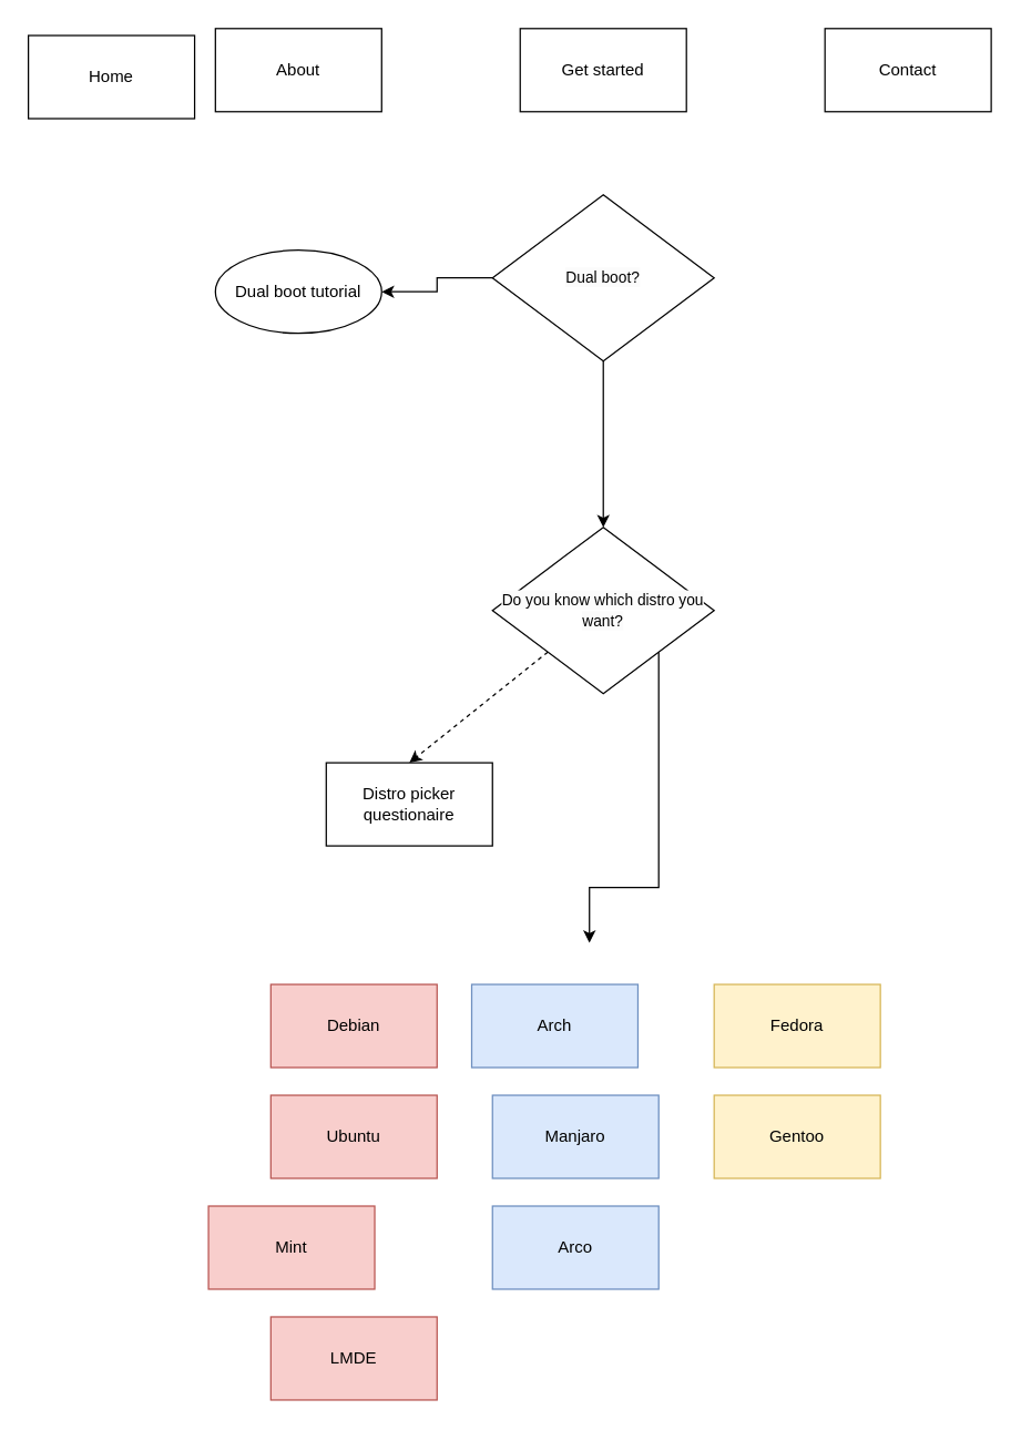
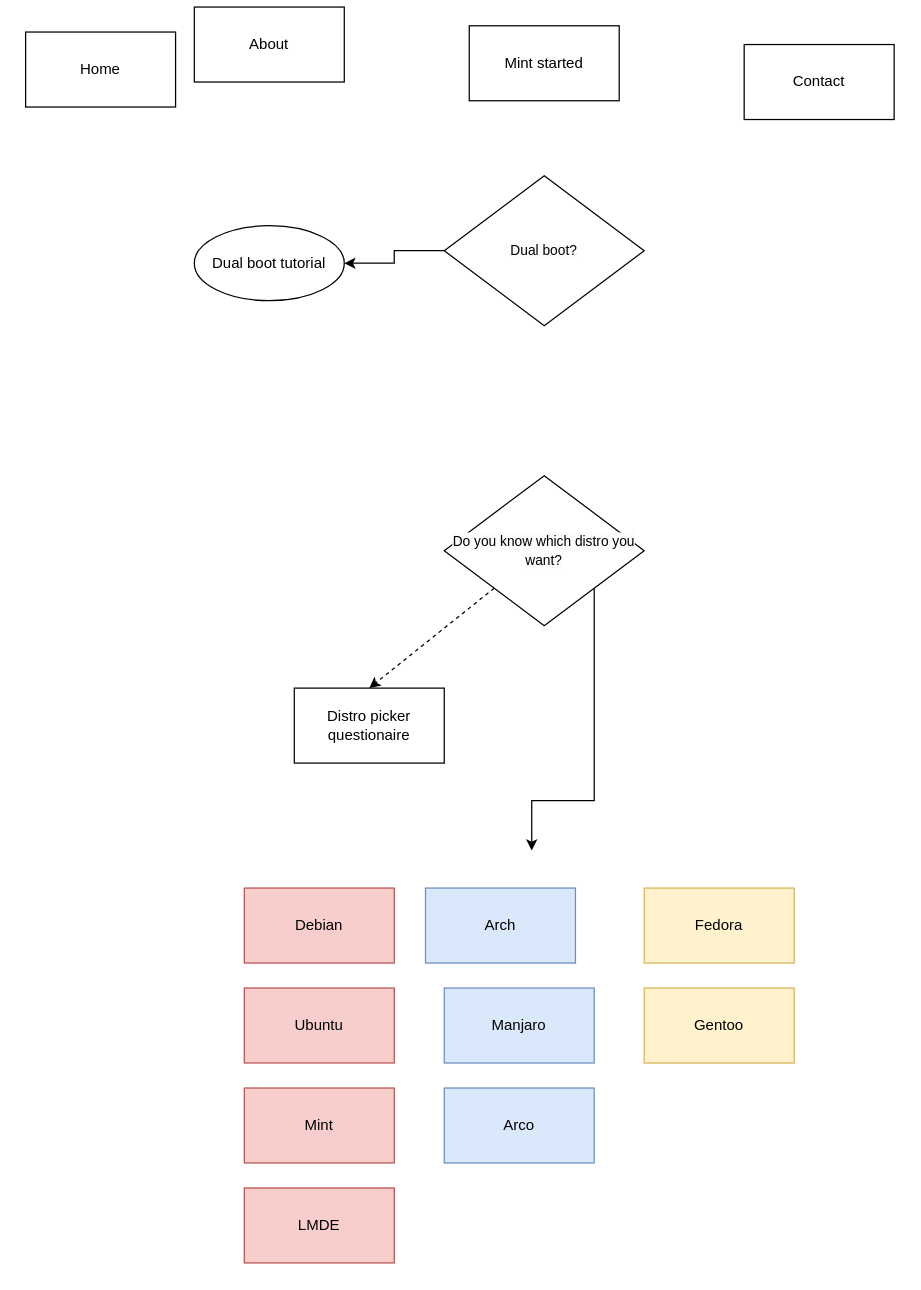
- <mxCell id="3" value="About" style="rounded=0;whiteSpace=wrap;html=1;" vertex="1" parent="1"><mxGeometry x="155" y="20" width="120" height="60" as="geometry" /></mxCell>
+ <mxCell id="3" value="About" style="rounded=0;whiteSpace=wrap;html=1;" vertex="1" parent="1"><mxGeometry x="155" y="5" width="120" height="60" as="geometry" /></mxCell>
- <mxCell id="4" value="Get started" style="rounded=0;whiteSpace=wrap;html=1;" vertex="1" parent="1"><mxGeometry x="375" y="20" width="120" height="60" as="geometry" /></mxCell>
+ <mxCell id="4" value="Mint started" style="rounded=0;whiteSpace=wrap;html=1;" vertex="1" parent="1"><mxGeometry x="375" y="20" width="120" height="60" as="geometry" /></mxCell>
- <mxCell id="5" value="Contact" style="rounded=0;whiteSpace=wrap;html=1;" vertex="1" parent="1"><mxGeometry x="595" y="20" width="120" height="60" as="geometry" /></mxCell>
+ <mxCell id="5" value="Contact" style="rounded=0;whiteSpace=wrap;html=1;" vertex="1" parent="1"><mxGeometry x="595" y="35" width="120" height="60" as="geometry" /></mxCell>
- <mxCell id="20" style="edgeStyle=orthogonalEdgeStyle;rounded=0;orthogonalLoop=1;jettySize=auto;html=1;exitX=0.5;exitY=1;exitDx=0;exitDy=0;entryX=0.5;entryY=0;entryDx=0;entryDy=0;" edge="1" parent="1" source="21" target="9"><mxGeometry relative="1" as="geometry" /></mxCell>
- <mxCell id="12" value="Mint" style="rounded=0;whiteSpace=wrap;html=1;fillColor=#f8cecc;strokeColor=#b85450;" vertex="1" parent="1"><mxGeometry x="150" y="870" width="120" height="60" as="geometry" /></mxCell>
+ <mxCell id="12" value="Mint" style="rounded=0;whiteSpace=wrap;html=1;fillColor=#f8cecc;strokeColor=#b85450;" vertex="1" parent="1"><mxGeometry x="195" y="870" width="120" height="60" as="geometry" /></mxCell>
